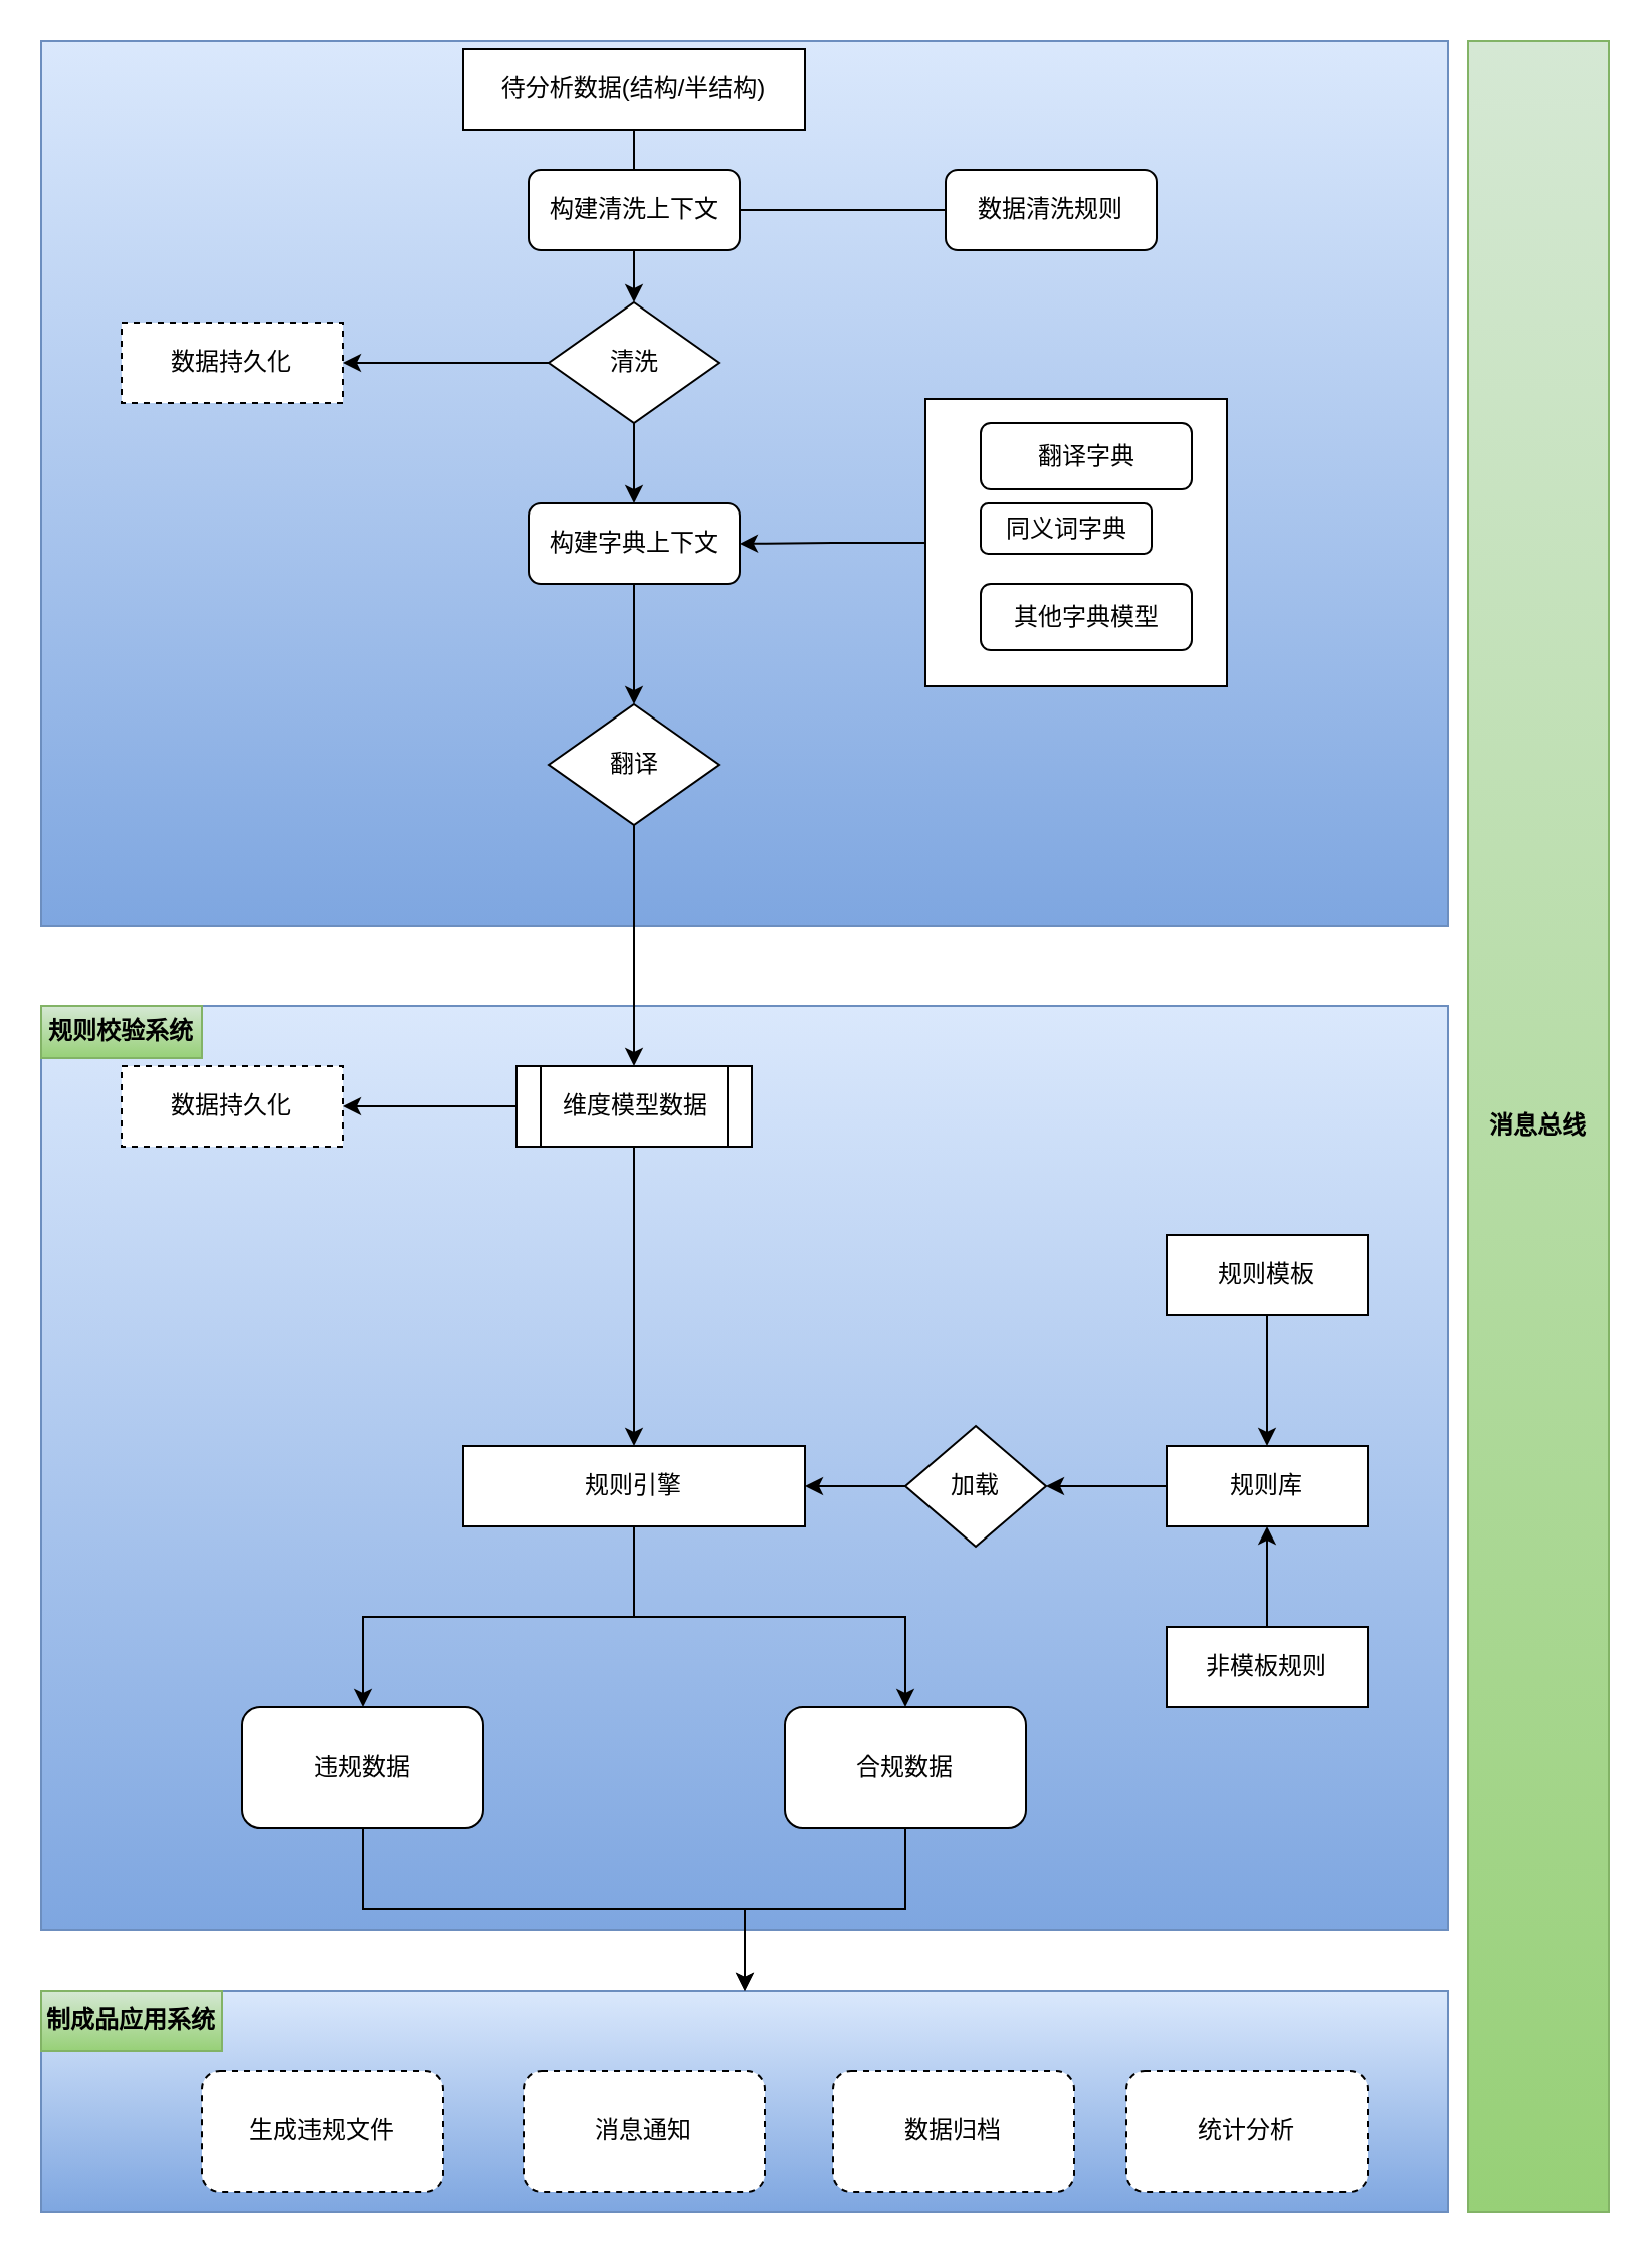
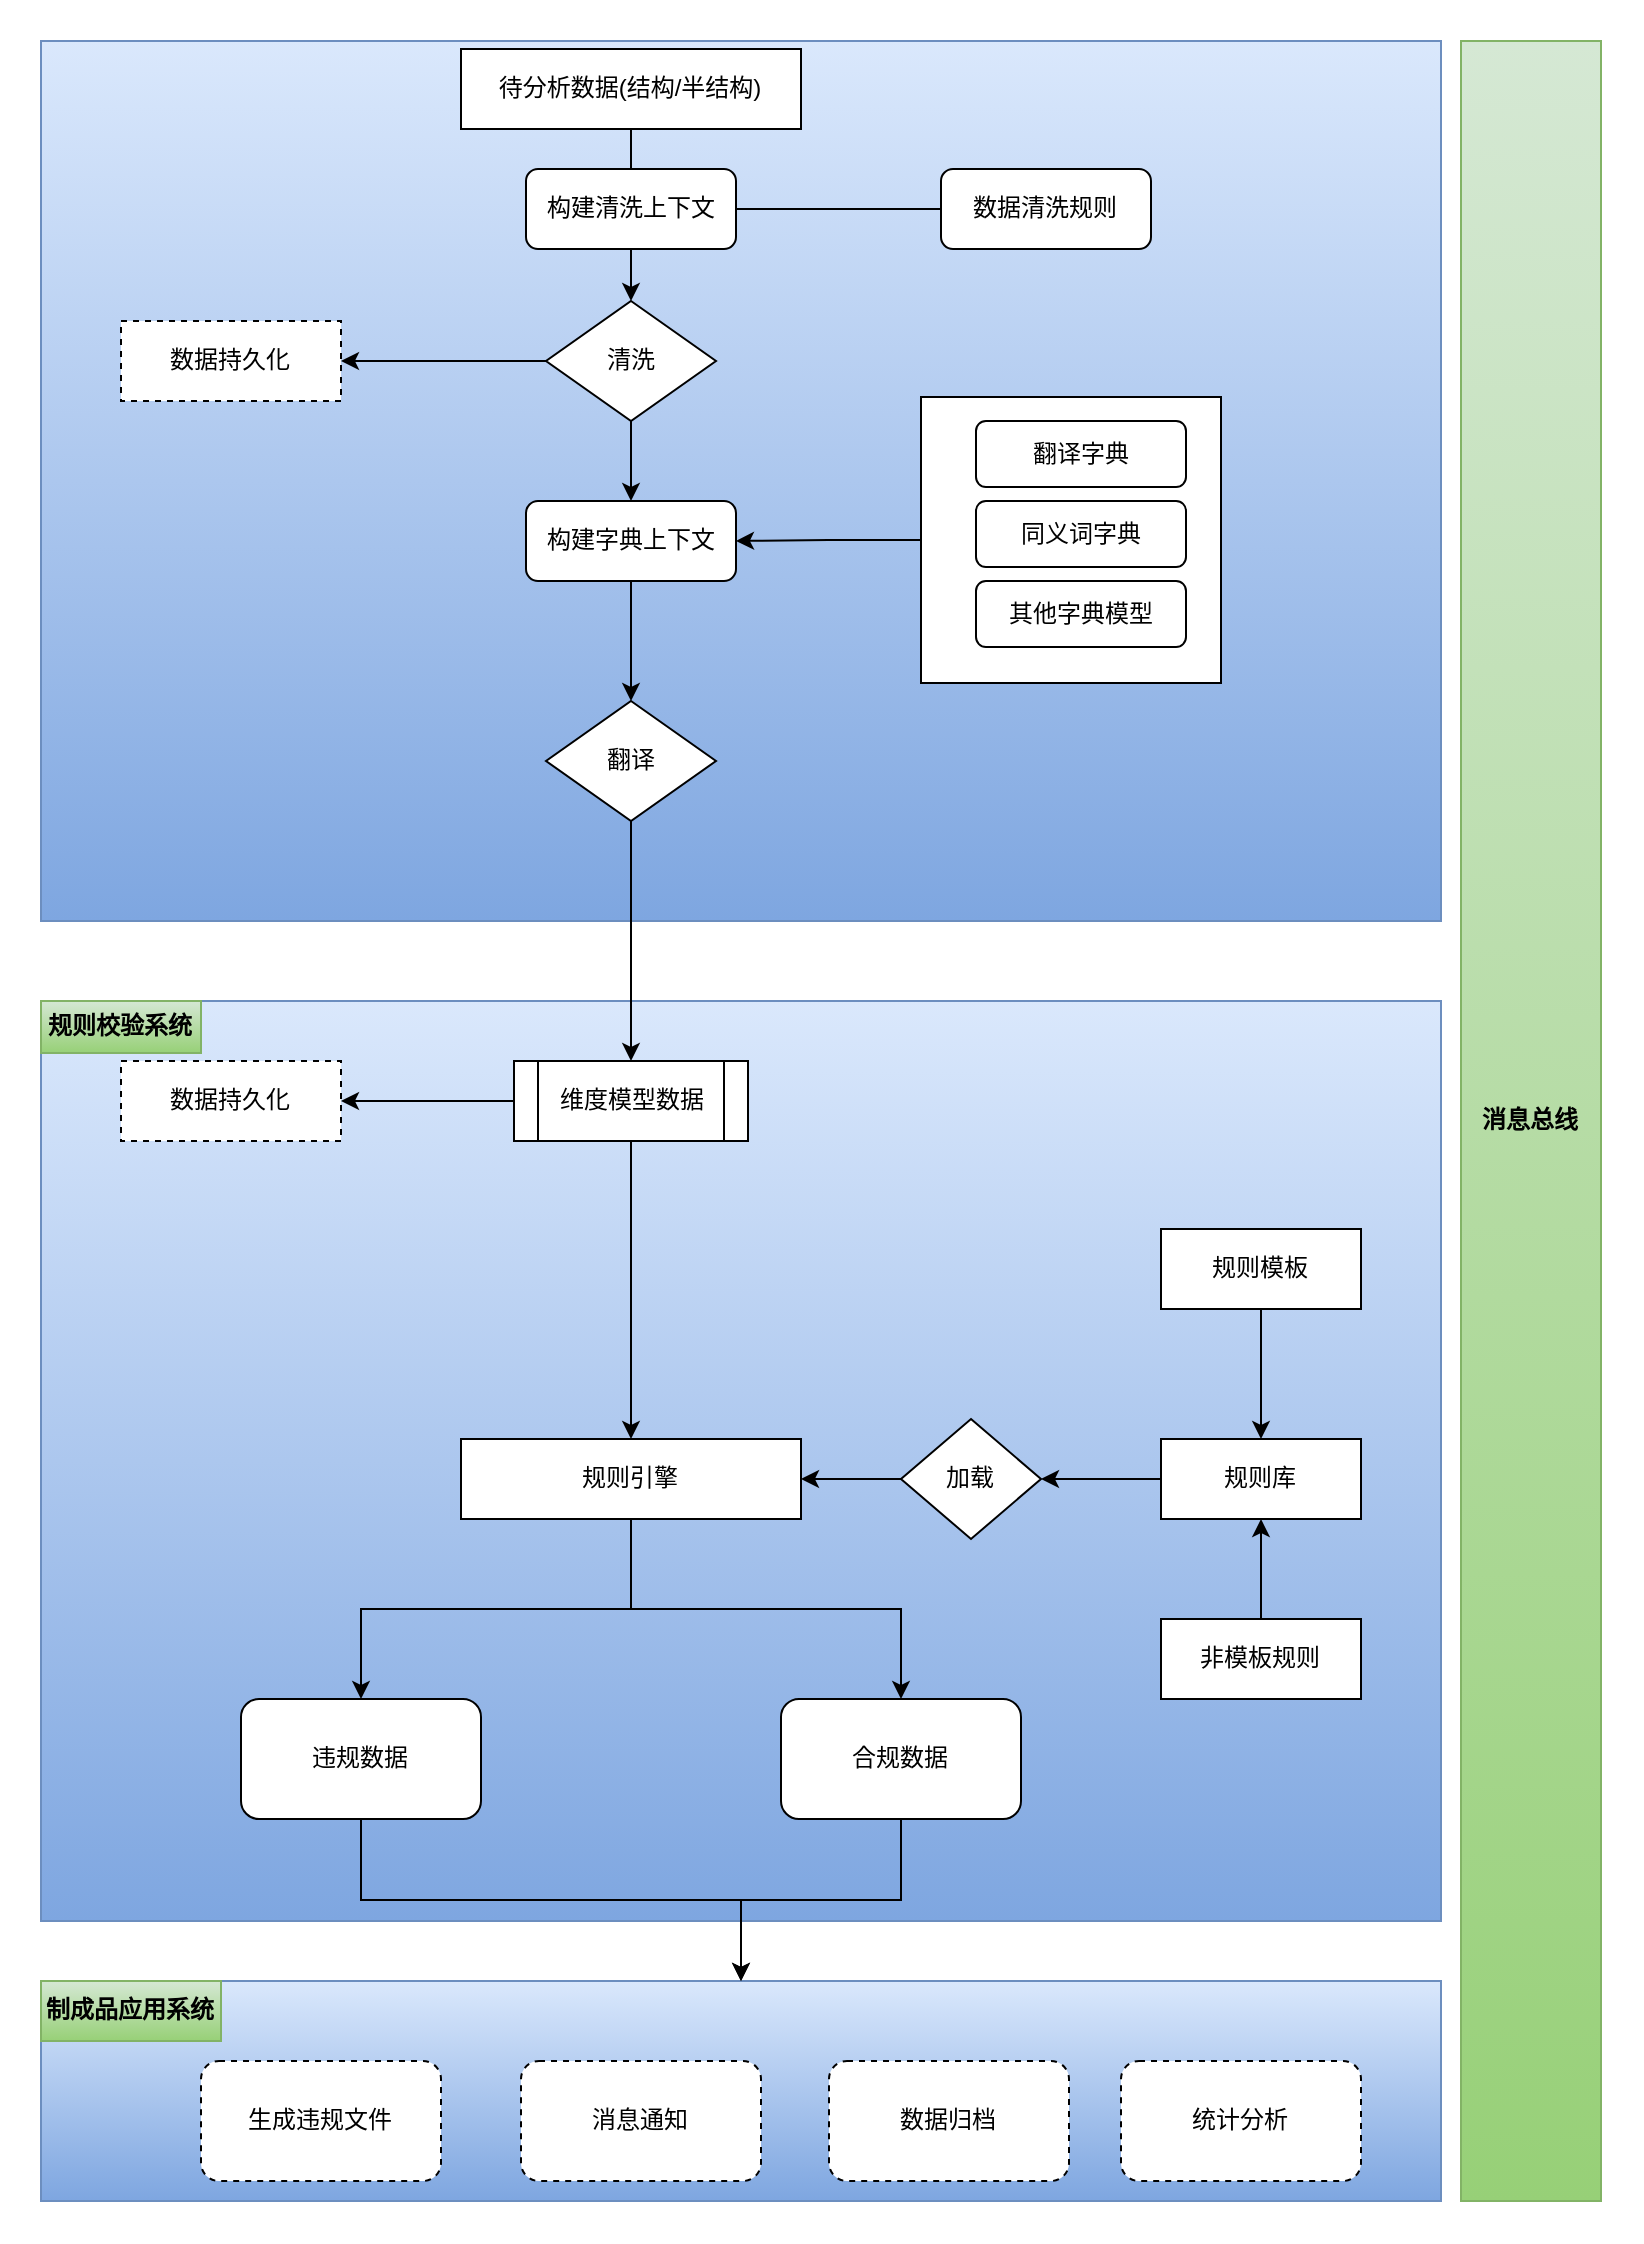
- <mxCell id="41" value="同义词字典" style="rounded=1;whiteSpace=wrap;html=1;" vertex="1" parent="1"><mxGeometry x="487.5" y="250" width="85" height="25" as="geometry" /></mxCell>
+ <mxCell id="41" value="同义词字典" style="rounded=1;whiteSpace=wrap;html=1;" vertex="1" parent="1"><mxGeometry x="487.5" y="250" width="105" height="33" as="geometry" /></mxCell>
